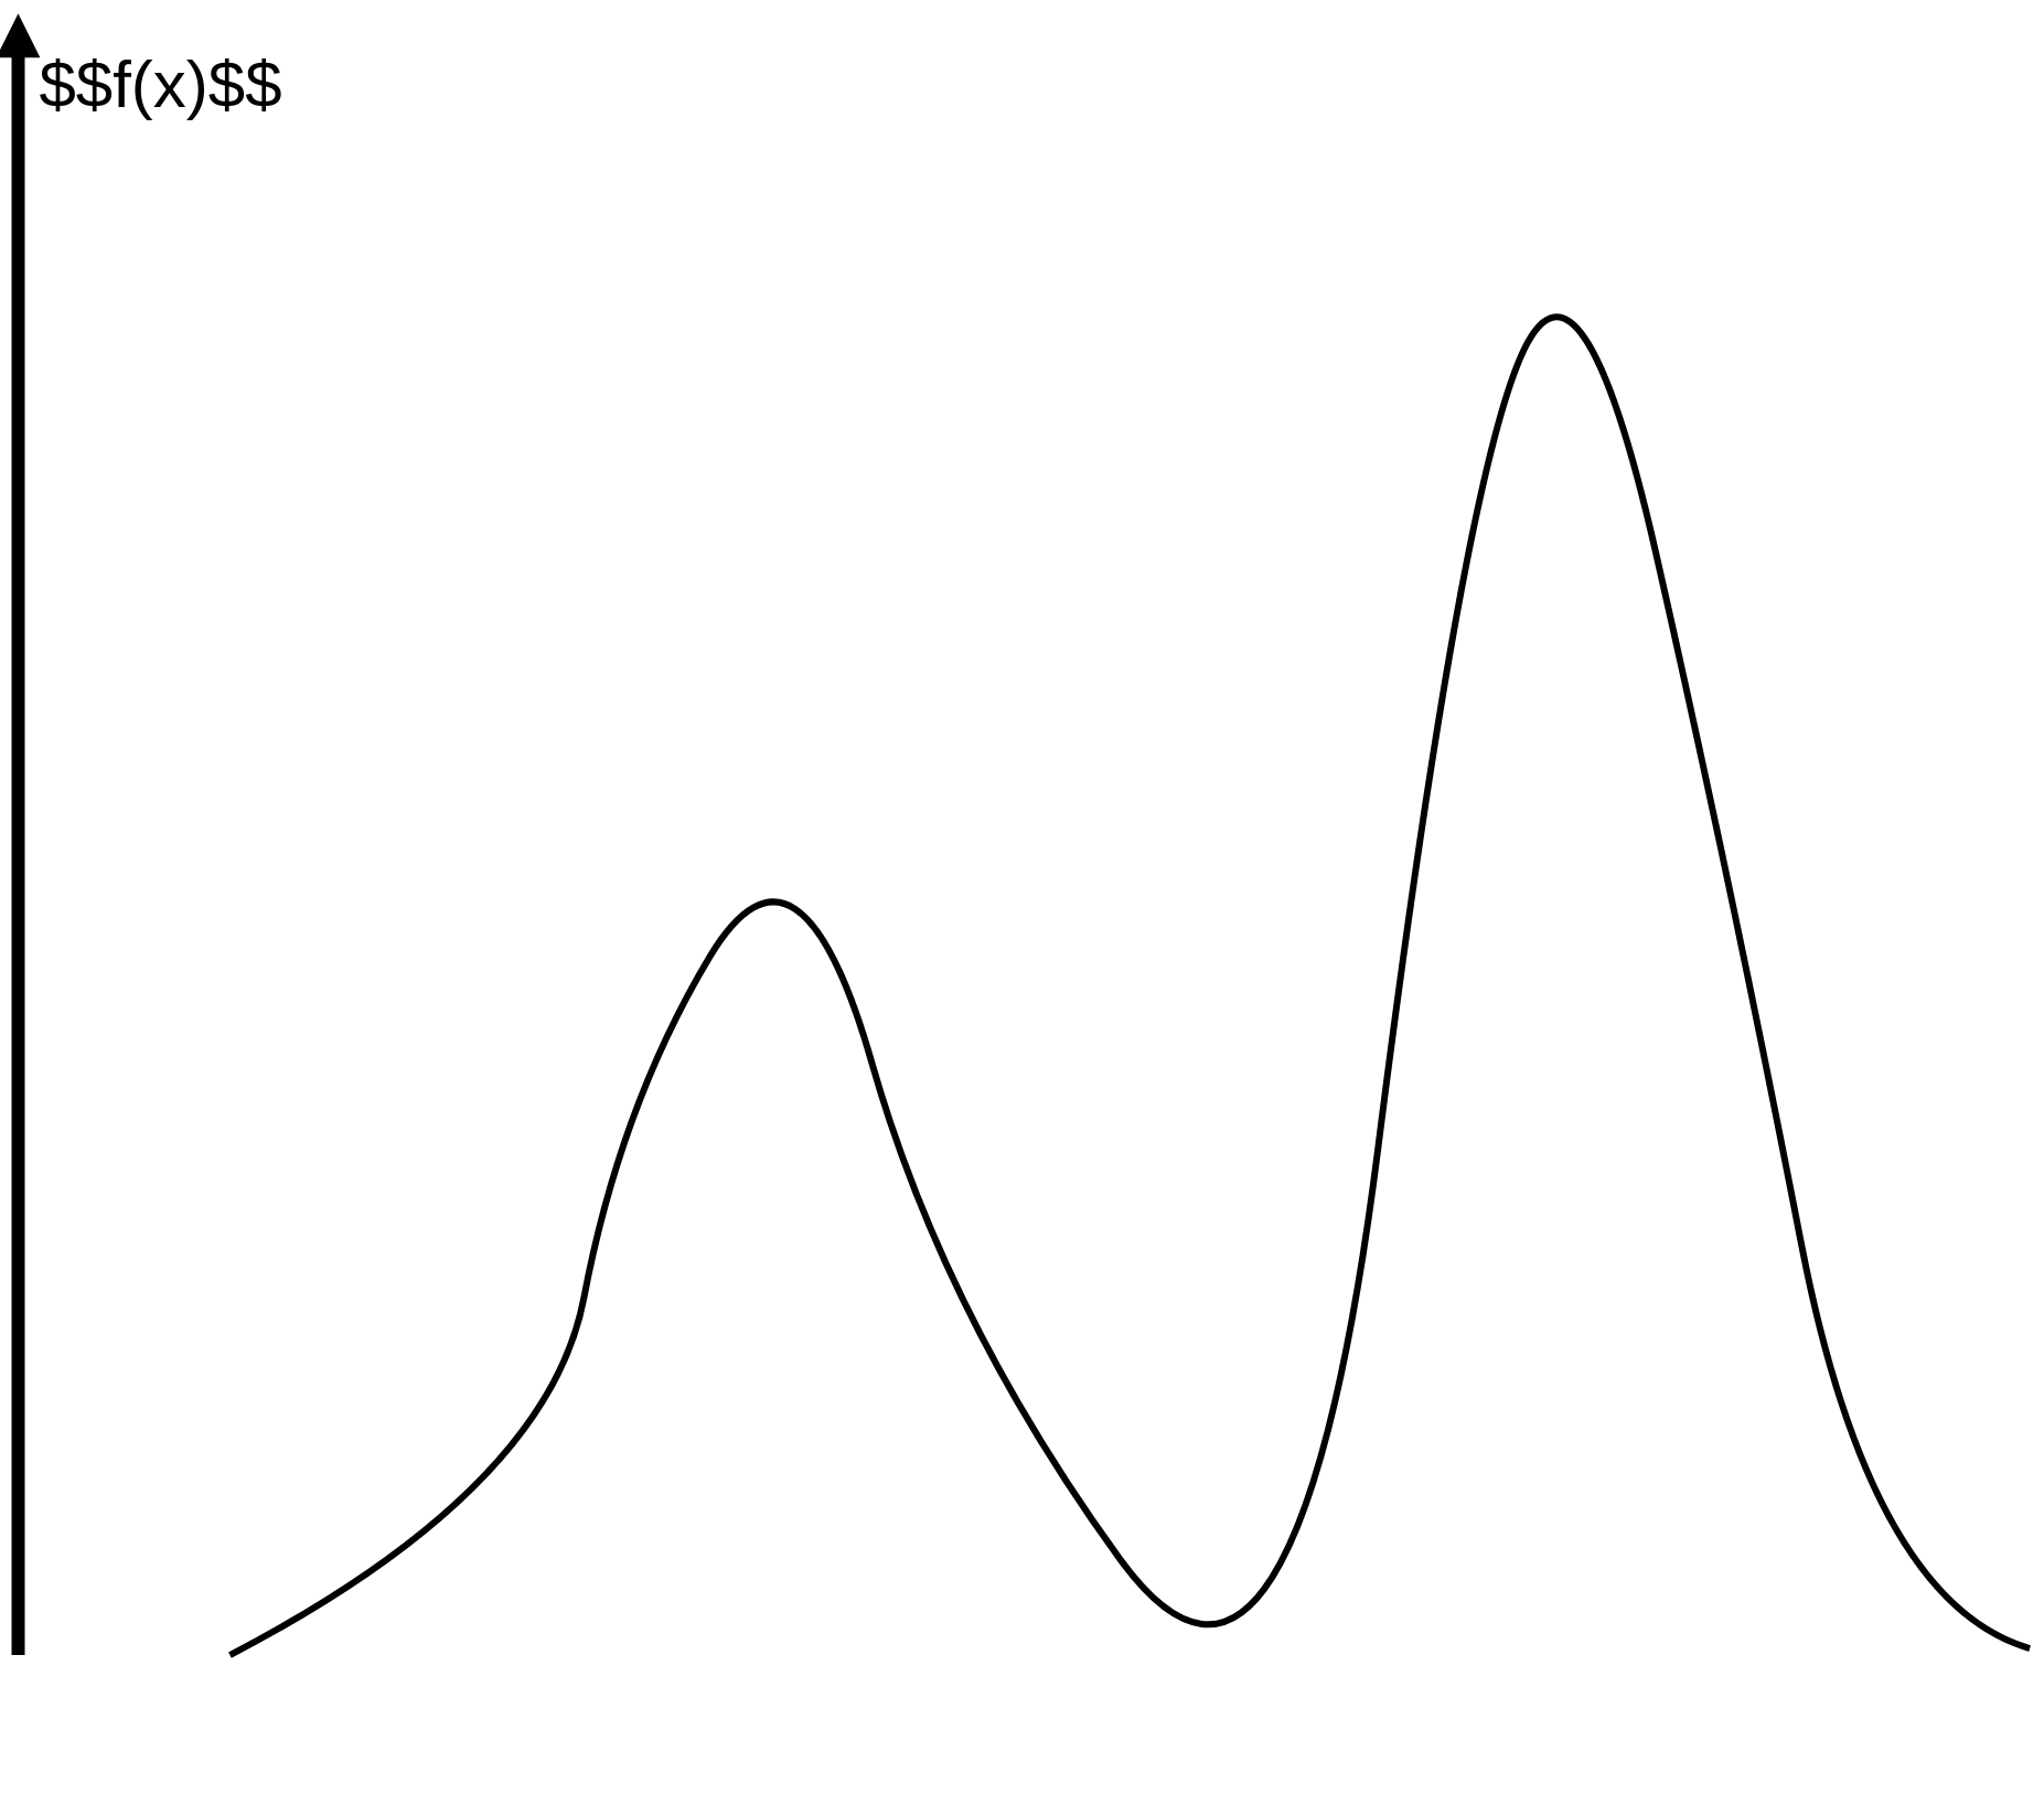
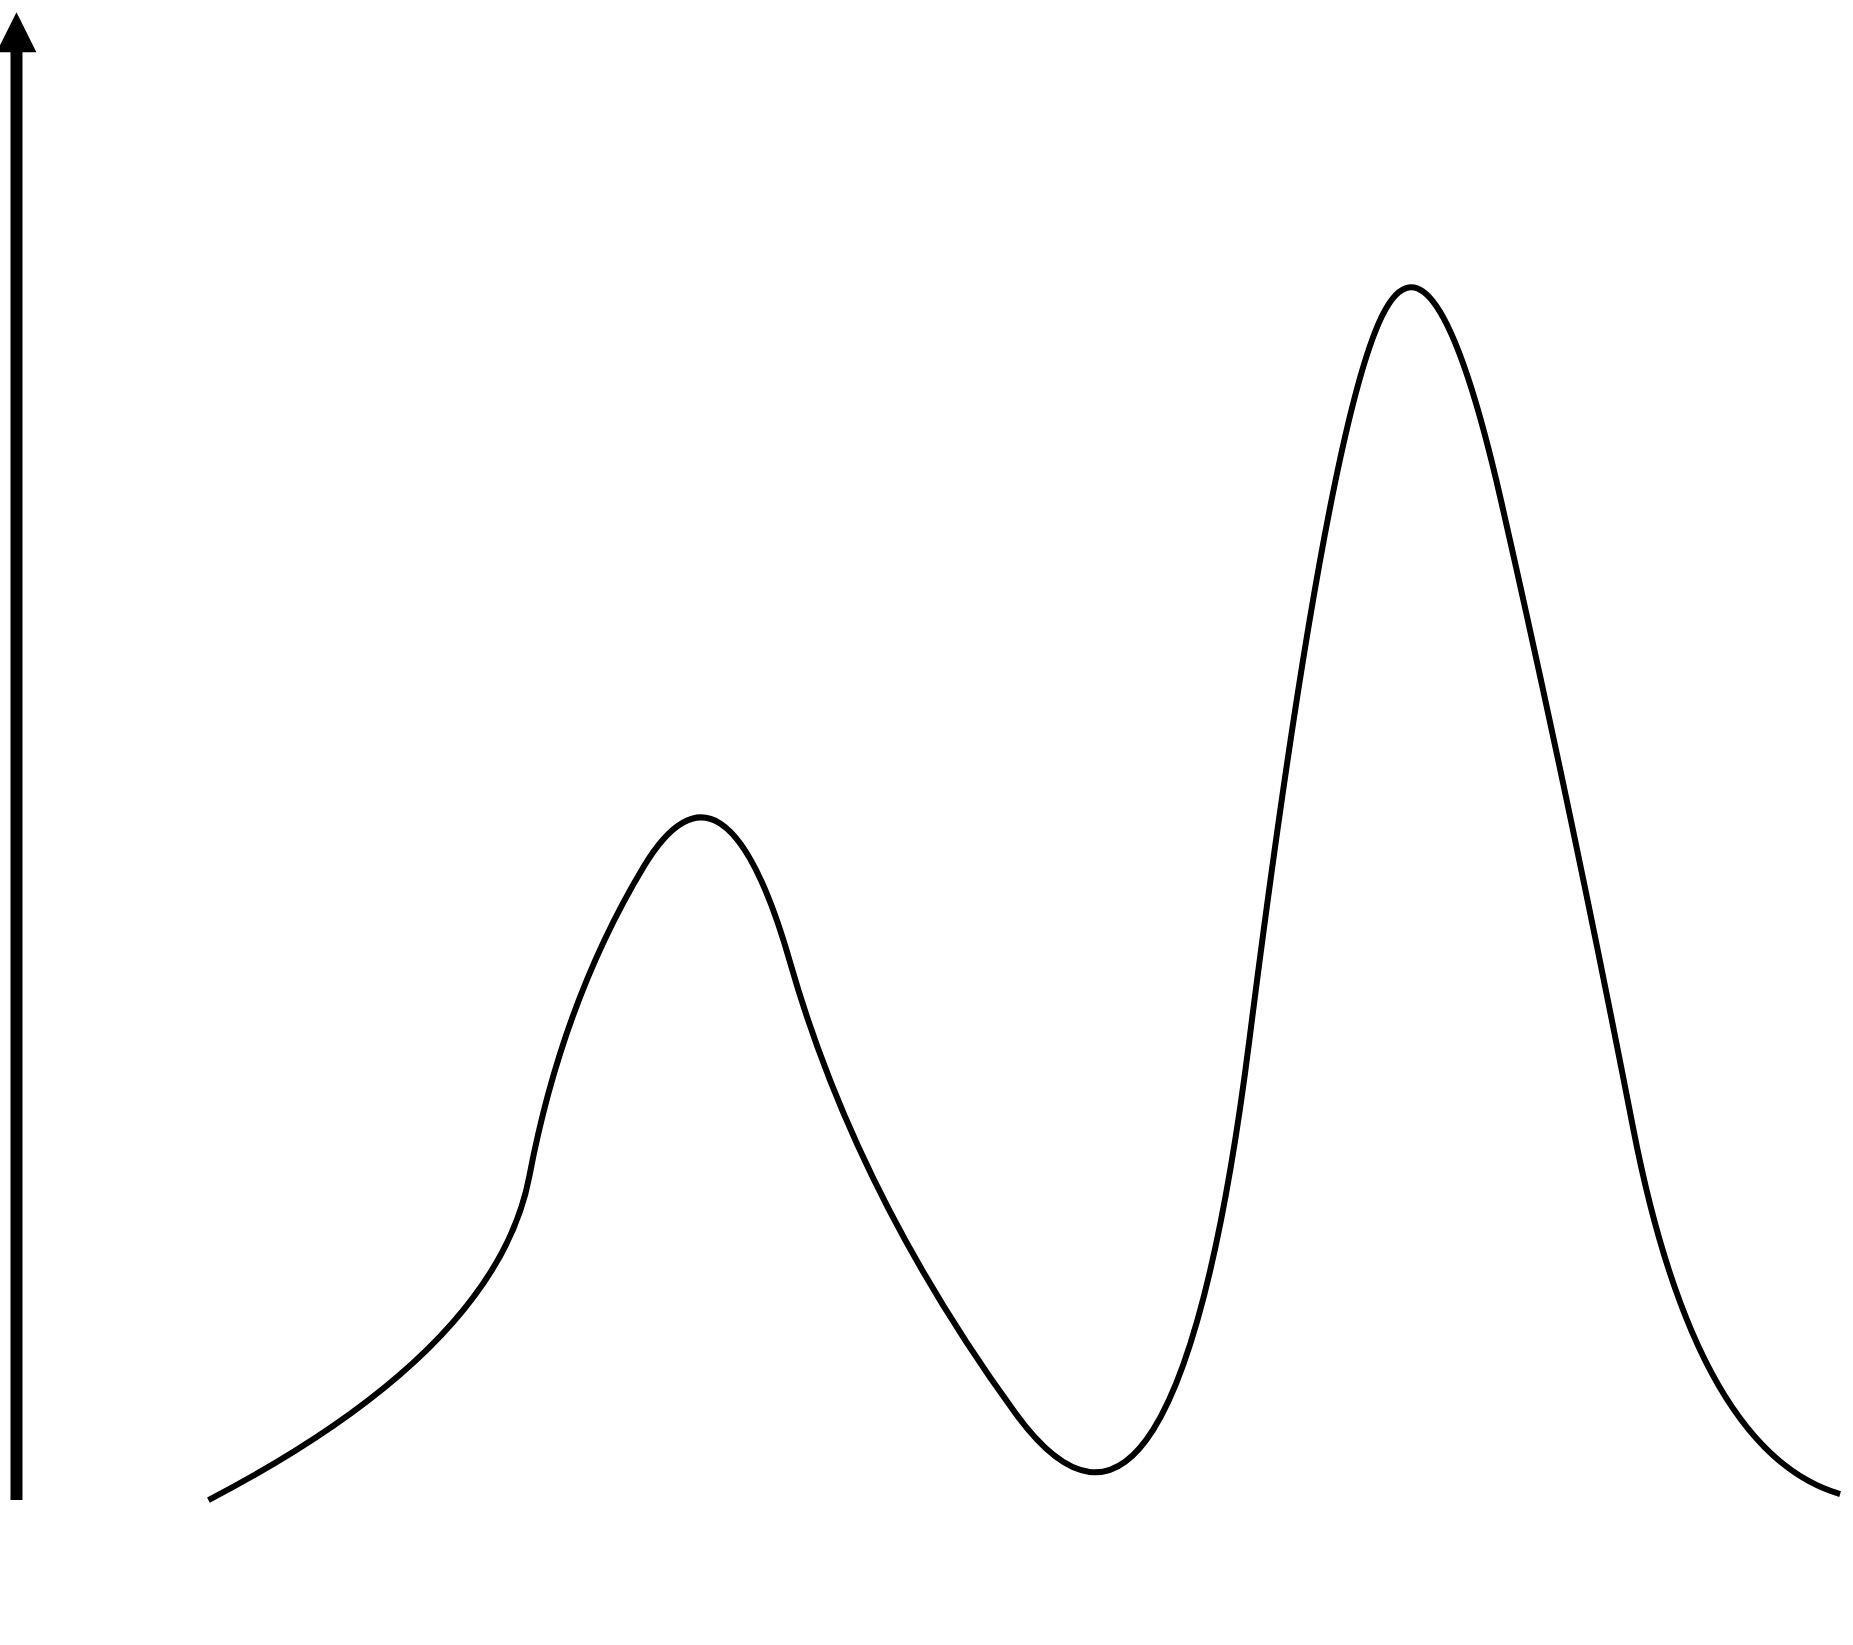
- <mxCell id="3" value="&lt;font style=&quot;font-size: 100px;&quot;&gt;$$f(x)$$&lt;/font&gt;" style="text;html=1;align=center;verticalAlign=middle;resizable=0;points=[];autosize=1;strokeColor=none;fillColor=none;" vertex="1" parent="1"><mxGeometry x="40" y="60" width="390" height="130" as="geometry" /></mxCell>
